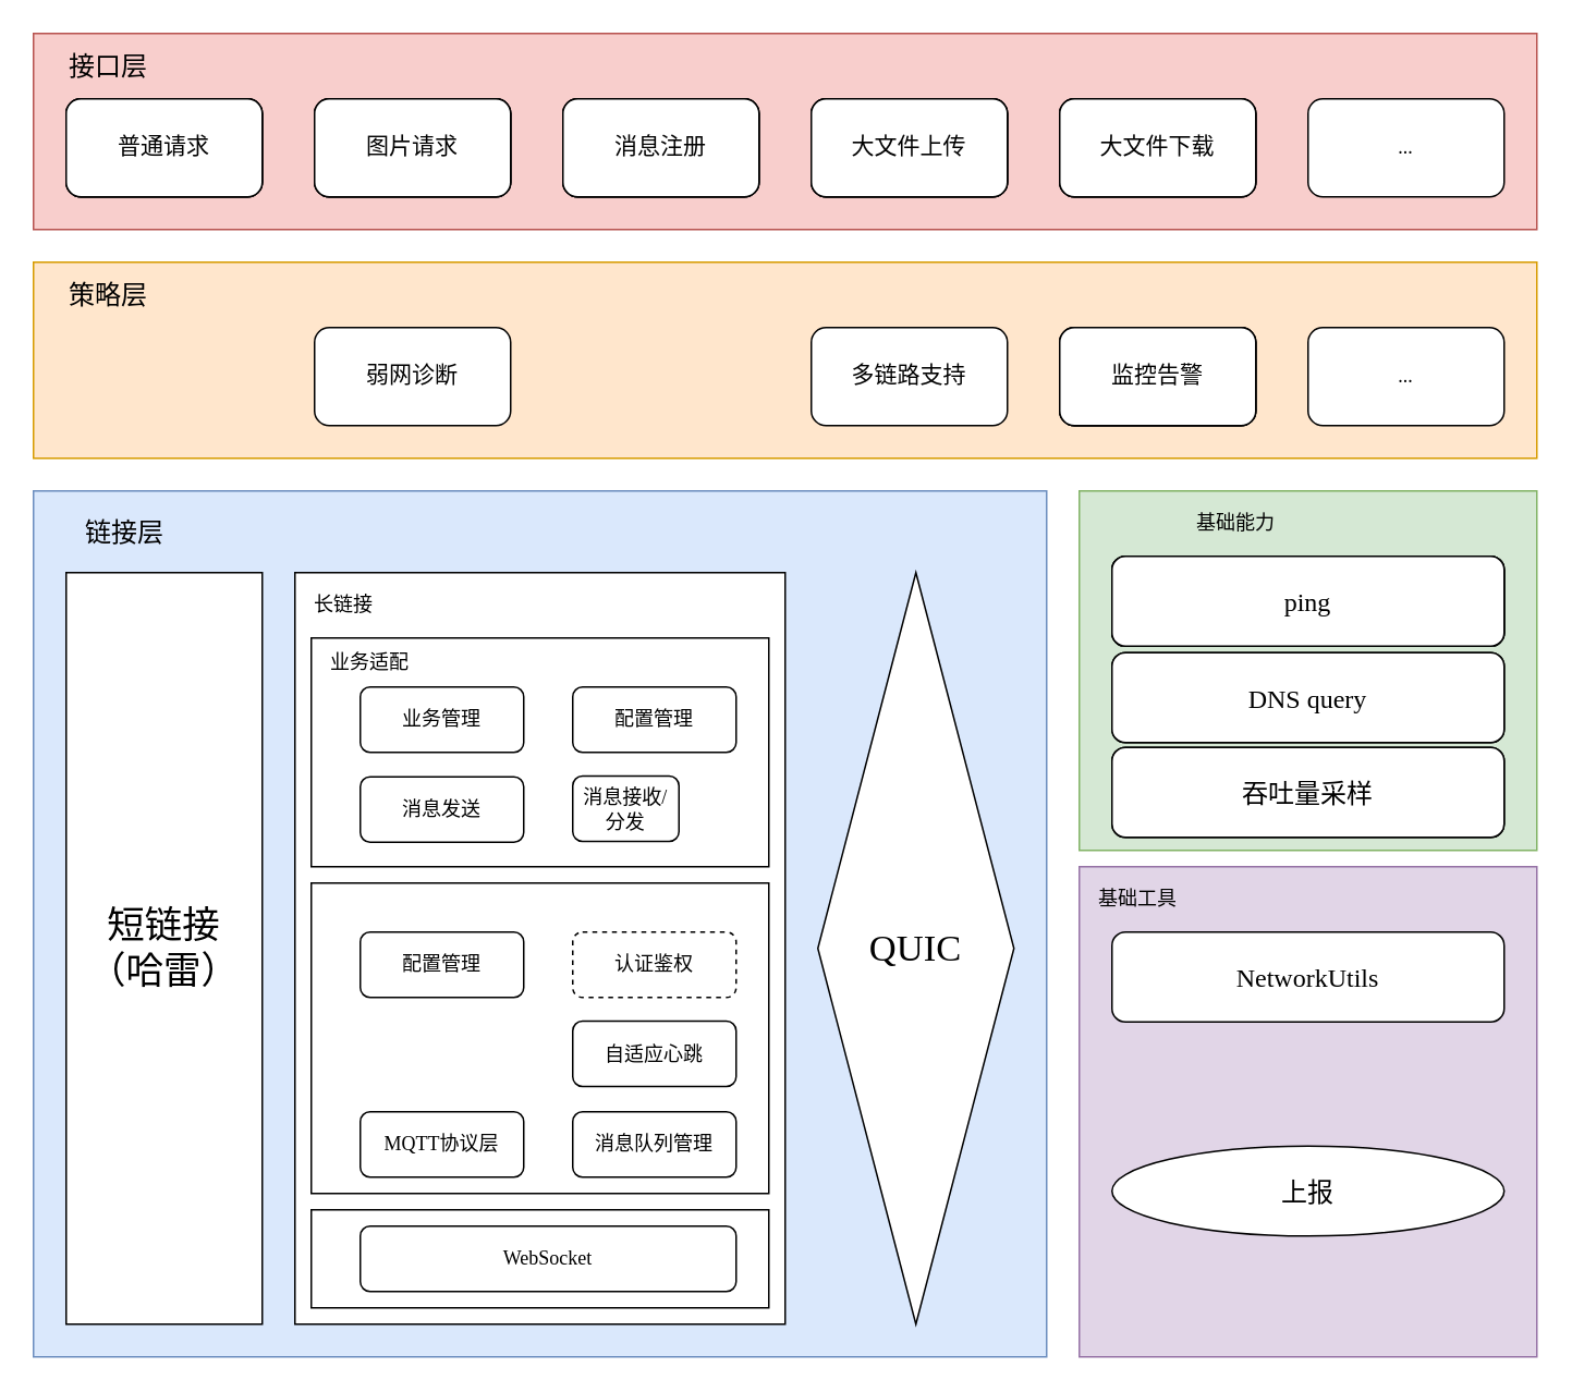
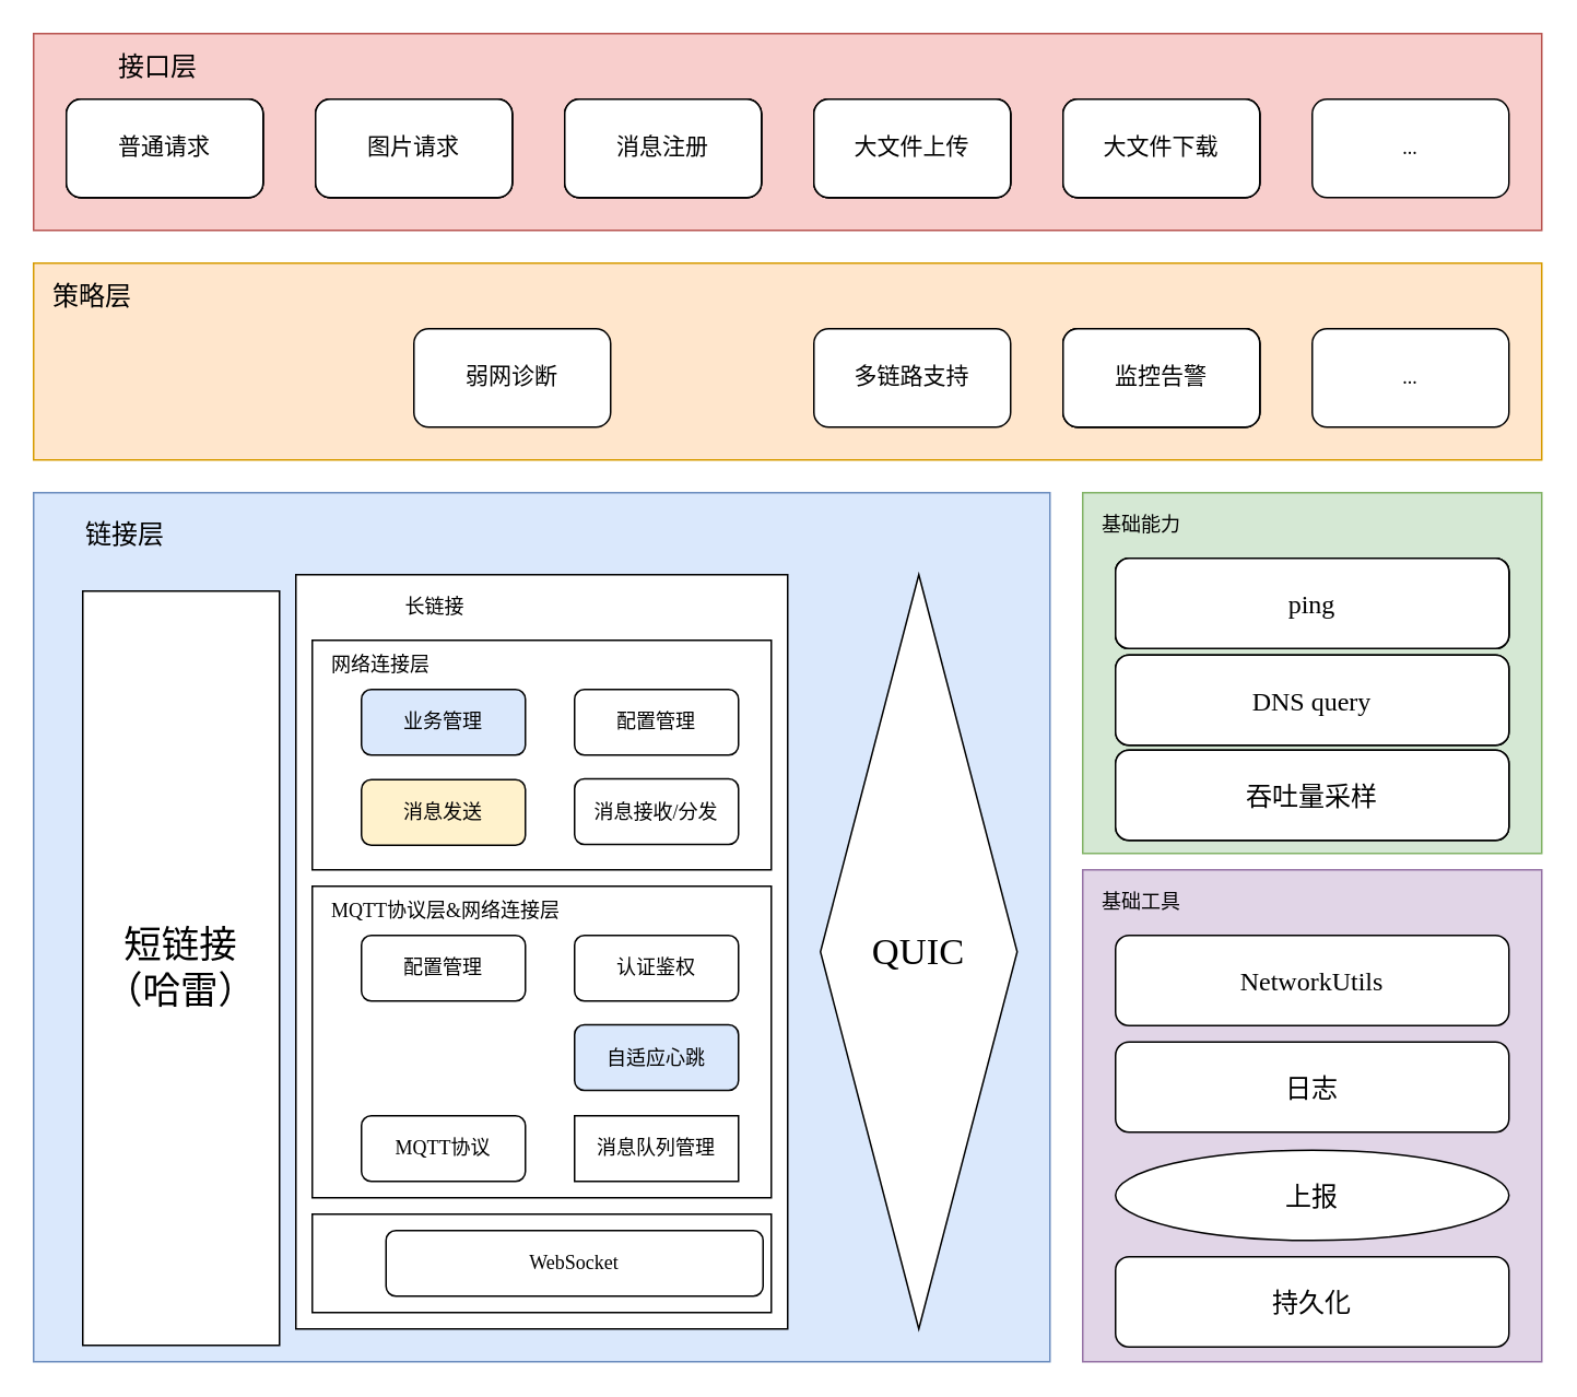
- <mxCell id="50" value="&lt;span style=&quot;font-size: 16px&quot;&gt;接口层&lt;/span&gt;" style="text;html=1;strokeColor=none;fillColor=none;align=left;verticalAlign=middle;whiteSpace=wrap;rounded=0;fontFamily=TTTGB;" parent="1" vertex="1"><mxGeometry x="40" y="30" width="170" height="20" as="geometry" /></mxCell>
+ <mxCell id="50" value="&lt;span style=&quot;font-size: 16px&quot;&gt;接口层&lt;/span&gt;" style="text;html=1;strokeColor=none;fillColor=none;align=left;verticalAlign=middle;whiteSpace=wrap;rounded=0;fontFamily=TTTGB;" parent="1" vertex="1"><mxGeometry x="70" y="30" width="170" height="20" as="geometry" /></mxCell>
- <mxCell id="42" value="&lt;span style=&quot;font-size: 16px&quot;&gt;策略层&lt;/span&gt;" style="text;html=1;strokeColor=none;fillColor=none;align=left;verticalAlign=middle;whiteSpace=wrap;rounded=0;fontFamily=TTTGB;" parent="1" vertex="1"><mxGeometry x="40" y="170" width="170" height="20" as="geometry" /></mxCell>
+ <mxCell id="42" value="&lt;span style=&quot;font-size: 16px&quot;&gt;策略层&lt;/span&gt;" style="text;html=1;strokeColor=none;fillColor=none;align=left;verticalAlign=middle;whiteSpace=wrap;rounded=0;fontFamily=TTTGB;" parent="1" vertex="1"><mxGeometry x="30" y="170" width="170" height="20" as="geometry" /></mxCell>
- <mxCell id="38" value="弱网诊断" style="rounded=1;whiteSpace=wrap;html=1;align=center;fontFamily=TTTGB;fontSize=14;" parent="1" vertex="1"><mxGeometry x="192" y="200" width="120" height="60" as="geometry" /></mxCell>
+ <mxCell id="38" value="弱网诊断" style="rounded=1;whiteSpace=wrap;html=1;align=center;fontFamily=TTTGB;fontSize=14;" parent="1" vertex="1"><mxGeometry x="252" y="200" width="120" height="60" as="geometry" /></mxCell>
- <mxCell id="34" value="基础能力" style="text;html=1;strokeColor=none;fillColor=none;align=left;verticalAlign=middle;whiteSpace=wrap;rounded=0;fontFamily=TTTGB;" parent="1" vertex="1"><mxGeometry x="730" y="310" width="170" height="20" as="geometry" /></mxCell>
+ <mxCell id="34" value="基础能力" style="text;html=1;strokeColor=none;fillColor=none;align=left;verticalAlign=middle;whiteSpace=wrap;rounded=0;fontFamily=TTTGB;" parent="1" vertex="1"><mxGeometry x="670" y="310" width="170" height="20" as="geometry" /></mxCell>
- <mxCell id="22" value="长链接" style="text;html=1;strokeColor=none;fillColor=none;align=left;verticalAlign=middle;whiteSpace=wrap;rounded=0;fontFamily=TTTGB;" parent="5" vertex="1"><mxGeometry x="10" y="10" width="170" height="20" as="geometry" /></mxCell>
+ <mxCell id="22" value="长链接" style="text;html=1;strokeColor=none;fillColor=none;align=left;verticalAlign=middle;whiteSpace=wrap;rounded=0;fontFamily=TTTGB;" parent="5" vertex="1"><mxGeometry x="65" y="10" width="170" height="20" as="geometry" /></mxCell>
- <mxCell id="21" value="业务适配" style="text;html=1;strokeColor=none;fillColor=none;align=left;verticalAlign=middle;whiteSpace=wrap;rounded=0;fontFamily=TTTGB;" parent="5" vertex="1"><mxGeometry x="20" y="45" width="170" height="20" as="geometry" /></mxCell>
+ <mxCell id="21" value="网络连接层" style="text;html=1;strokeColor=none;fillColor=none;align=left;verticalAlign=middle;whiteSpace=wrap;rounded=0;fontFamily=TTTGB;" parent="5" vertex="1"><mxGeometry x="20" y="45" width="170" height="20" as="geometry" /></mxCell>
- <mxCell id="19" value="业务管理" style="rounded=1;whiteSpace=wrap;html=1;fontFamily=TTTGB;" parent="5" vertex="1"><mxGeometry x="40" y="70" width="100" height="40" as="geometry" /></mxCell>
+ <mxCell id="19" value="业务管理" style="rounded=1;whiteSpace=wrap;html=1;fontFamily=TTTGB;fillColor=#dae8fc;" parent="5" vertex="1"><mxGeometry x="40" y="70" width="100" height="40" as="geometry" /></mxCell>
- <mxCell id="17" value="消息发送" style="rounded=1;whiteSpace=wrap;html=1;fontFamily=TTTGB;" parent="5" vertex="1"><mxGeometry x="40" y="125" width="100" height="40" as="geometry" /></mxCell>
+ <mxCell id="17" value="消息发送" style="rounded=1;whiteSpace=wrap;html=1;fontFamily=TTTGB;fillColor=#fff2cc;" parent="5" vertex="1"><mxGeometry x="40" y="125" width="100" height="40" as="geometry" /></mxCell>
- <mxCell id="18" value="消息接收/分发" style="rounded=1;whiteSpace=wrap;html=1;fontFamily=TTTGB;" parent="5" vertex="1"><mxGeometry x="170" y="124.5" width="65" height="40" as="geometry" /></mxCell>
+ <mxCell id="18" value="消息接收/分发" style="rounded=1;whiteSpace=wrap;html=1;fontFamily=TTTGB;" parent="5" vertex="1"><mxGeometry x="170" y="124.5" width="100" height="40" as="geometry" /></mxCell>
+ <mxCell id="15" value="MQTT协议层&amp;amp;网络连接层" style="text;html=1;strokeColor=none;fillColor=none;align=left;verticalAlign=middle;whiteSpace=wrap;rounded=0;fontFamily=TTTGB;" parent="5" vertex="1"><mxGeometry x="20" y="195" width="170" height="20" as="geometry" /></mxCell>
- <mxCell id="23" value="&lt;span style=&quot;font-size: 23px&quot;&gt;短链接&lt;br&gt;（哈雷）&lt;/span&gt;" style="rounded=0;whiteSpace=wrap;html=1;align=center;fontFamily=TTTGB;" parent="1" vertex="1"><mxGeometry x="40" y="350" width="120" height="460" as="geometry" /></mxCell>
+ <mxCell id="23" value="&lt;span style=&quot;font-size: 23px&quot;&gt;短链接&lt;br&gt;（哈雷）&lt;/span&gt;" style="rounded=0;whiteSpace=wrap;html=1;align=center;fontFamily=TTTGB;" parent="1" vertex="1"><mxGeometry x="50" y="360" width="120" height="460" as="geometry" /></mxCell>
- <mxCell id="14" value="认证鉴权" style="rounded=1;whiteSpace=wrap;html=1;fontFamily=TTTGB;dashed=1;" parent="5" vertex="1"><mxGeometry x="170" y="220" width="100" height="40" as="geometry" /></mxCell>
+ <mxCell id="14" value="认证鉴权" style="rounded=1;whiteSpace=wrap;html=1;fontFamily=TTTGB;" parent="5" vertex="1"><mxGeometry x="170" y="220" width="100" height="40" as="geometry" /></mxCell>
- <mxCell id="12" value="自适应心跳" style="rounded=1;whiteSpace=wrap;html=1;fontFamily=TTTGB;" parent="5" vertex="1"><mxGeometry x="170" y="274.5" width="100" height="40" as="geometry" /></mxCell>
+ <mxCell id="12" value="自适应心跳" style="rounded=1;whiteSpace=wrap;html=1;fontFamily=TTTGB;fillColor=#dae8fc;" parent="5" vertex="1"><mxGeometry x="170" y="274.5" width="100" height="40" as="geometry" /></mxCell>
+ <mxCell id="26" value="日志" style="rounded=1;whiteSpace=wrap;html=1;align=center;fontFamily=TTTGB;fontSize=16;" parent="1" vertex="1"><mxGeometry x="680" y="635" width="240" height="55" as="geometry" /></mxCell>
- <mxCell id="10" value="MQTT协议层" style="rounded=1;whiteSpace=wrap;html=1;fontFamily=TTTGB;" parent="5" vertex="1"><mxGeometry x="40" y="330" width="100" height="40" as="geometry" /></mxCell>
+ <mxCell id="10" value="MQTT协议" style="rounded=1;whiteSpace=wrap;html=1;fontFamily=TTTGB;" parent="5" vertex="1"><mxGeometry x="40" y="330" width="100" height="40" as="geometry" /></mxCell>
- <mxCell id="11" value="消息队列管理" style="rounded=1;whiteSpace=wrap;html=1;fontFamily=TTTGB;" parent="5" vertex="1"><mxGeometry x="170" y="330" width="100" height="40" as="geometry" /></mxCell>
+ <mxCell id="11" value="消息队列管理" style="whiteSpace=wrap;html=1;fontFamily=TTTGB;rounded=0;" parent="5" vertex="1"><mxGeometry x="170" y="330" width="100" height="40" as="geometry" /></mxCell>
- <mxCell id="8" value="WebSocket" style="rounded=1;whiteSpace=wrap;html=1;fontFamily=TTTGB;" parent="5" vertex="1"><mxGeometry x="40" y="400" width="230" height="40" as="geometry" /></mxCell>
+ <mxCell id="8" value="WebSocket" style="rounded=1;whiteSpace=wrap;html=1;fontFamily=TTTGB;" parent="5" vertex="1"><mxGeometry x="55" y="400" width="230" height="40" as="geometry" /></mxCell>
+ <mxCell id="28" value="持久化" style="rounded=1;whiteSpace=wrap;html=1;align=center;fontFamily=TTTGB;fontSize=16;" parent="1" vertex="1"><mxGeometry x="680" y="766" width="240" height="55" as="geometry" /></mxCell>
